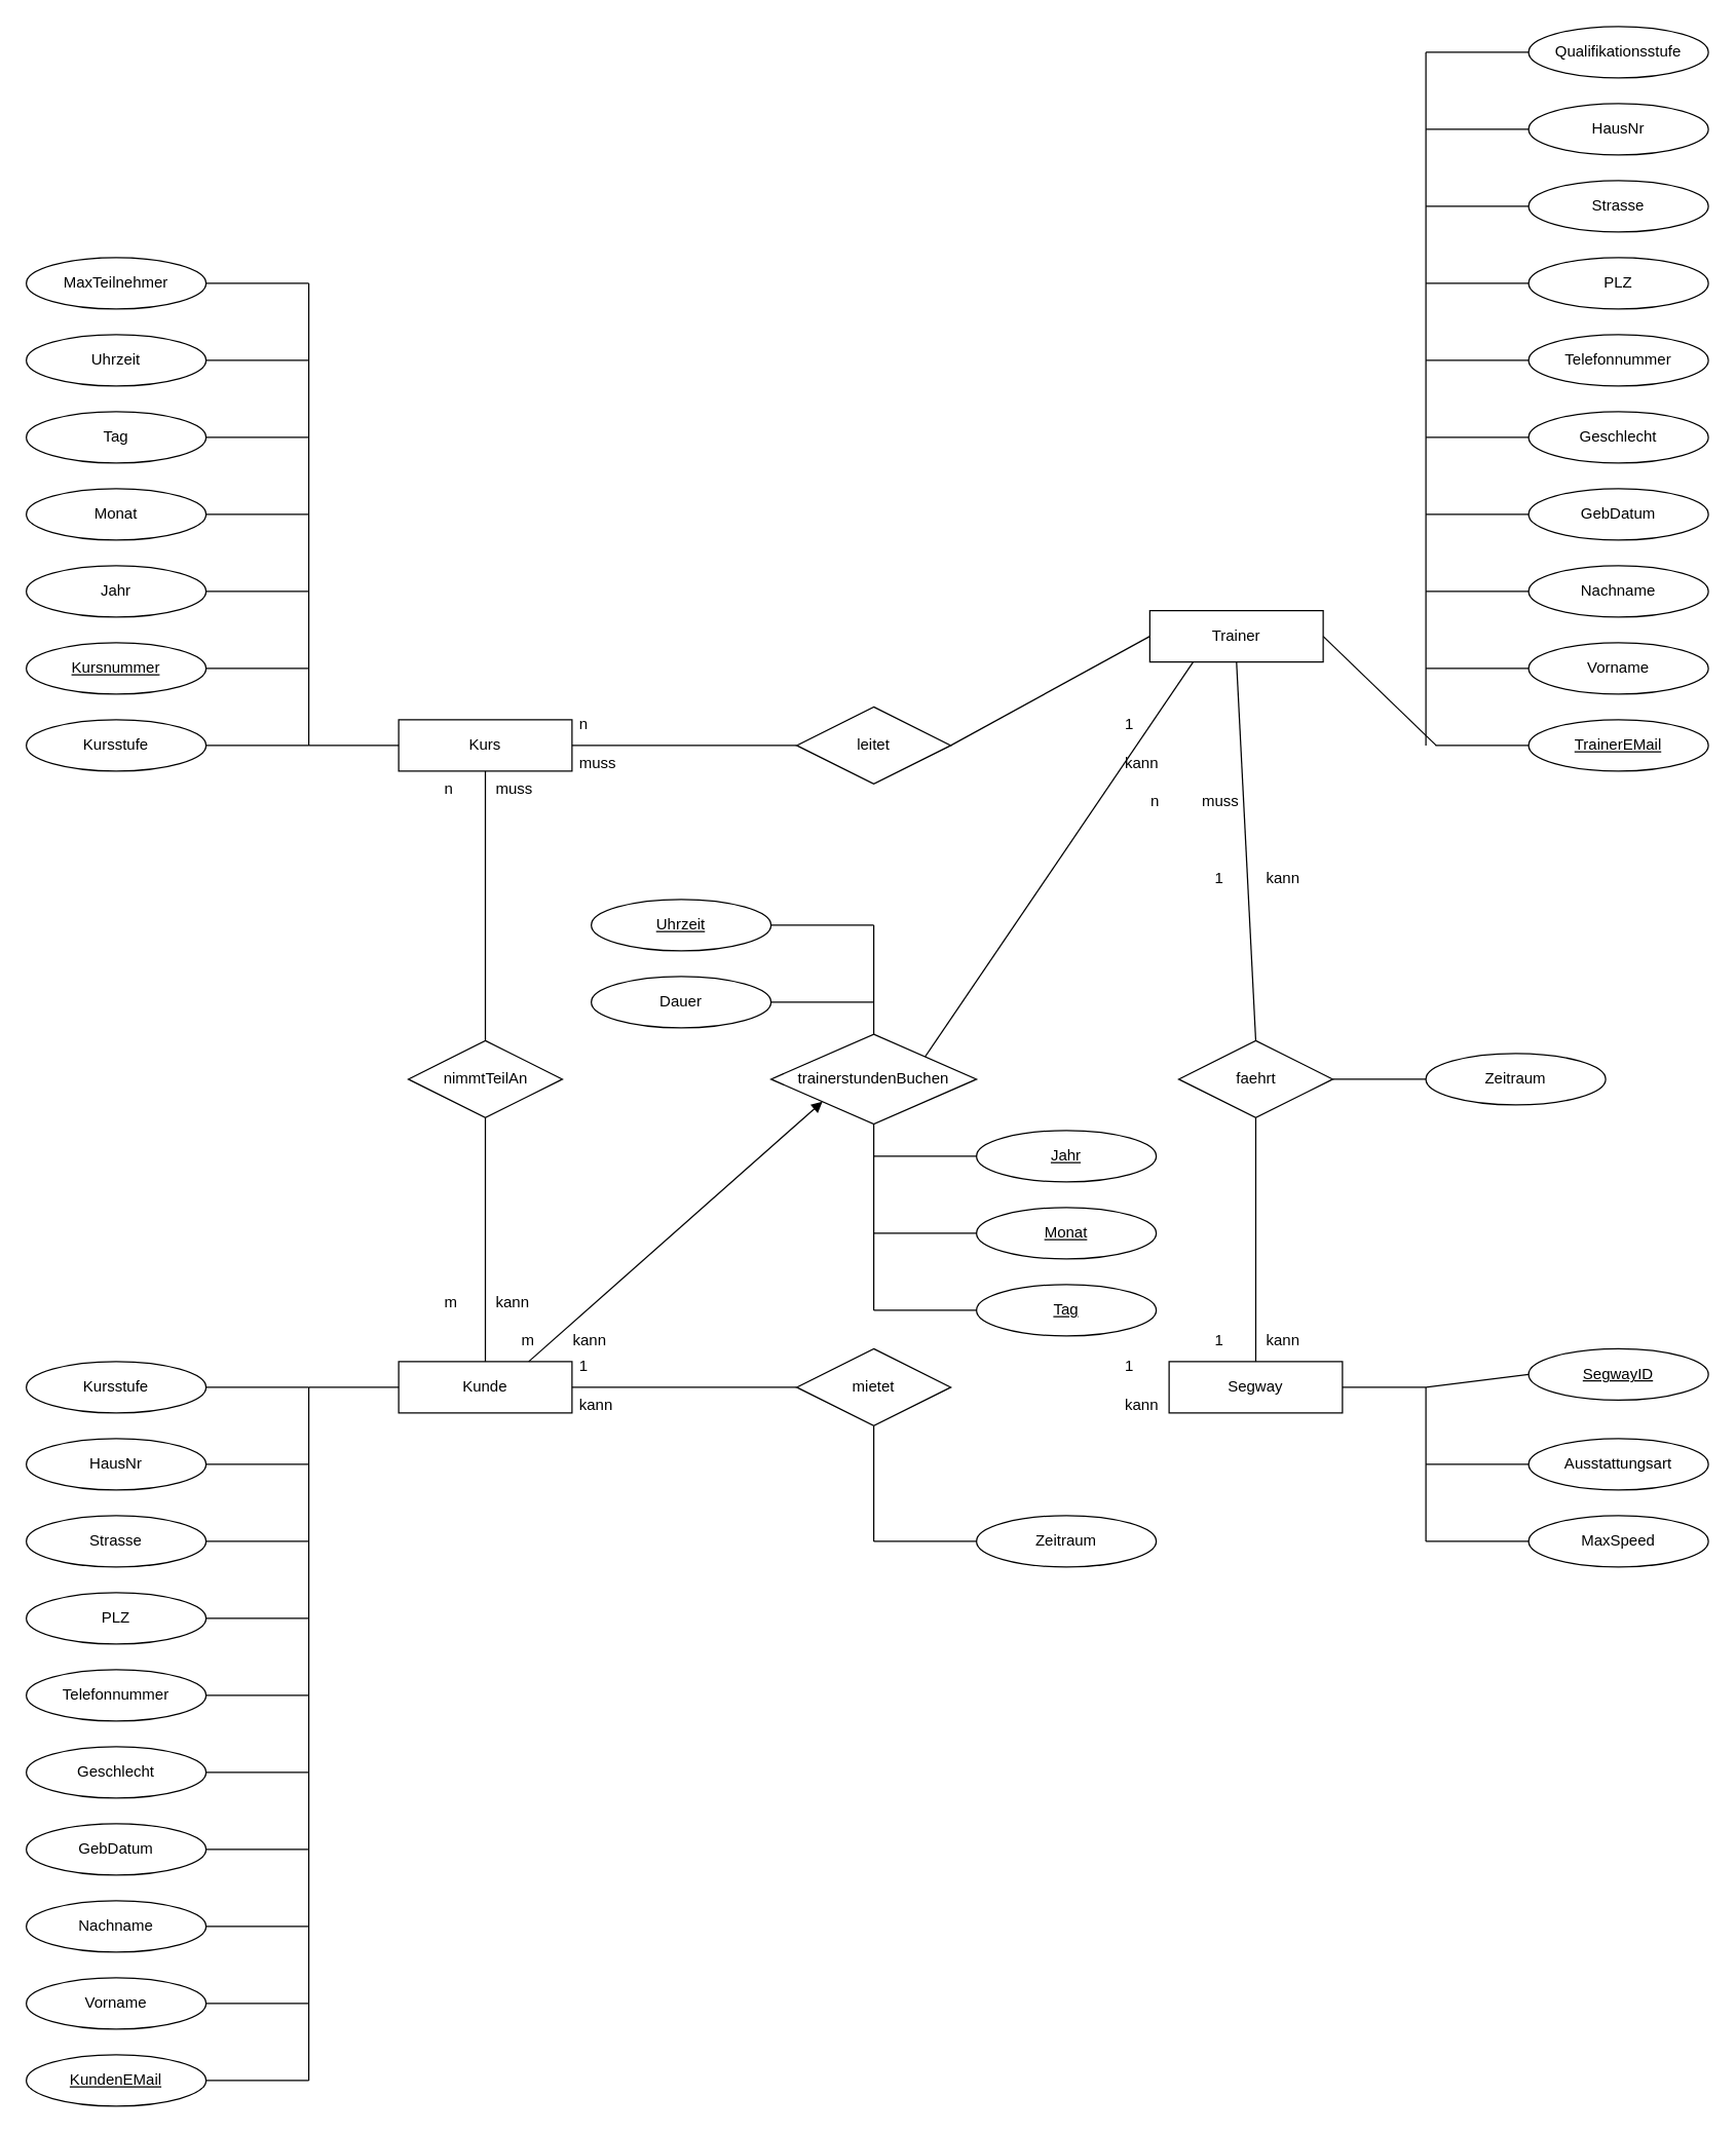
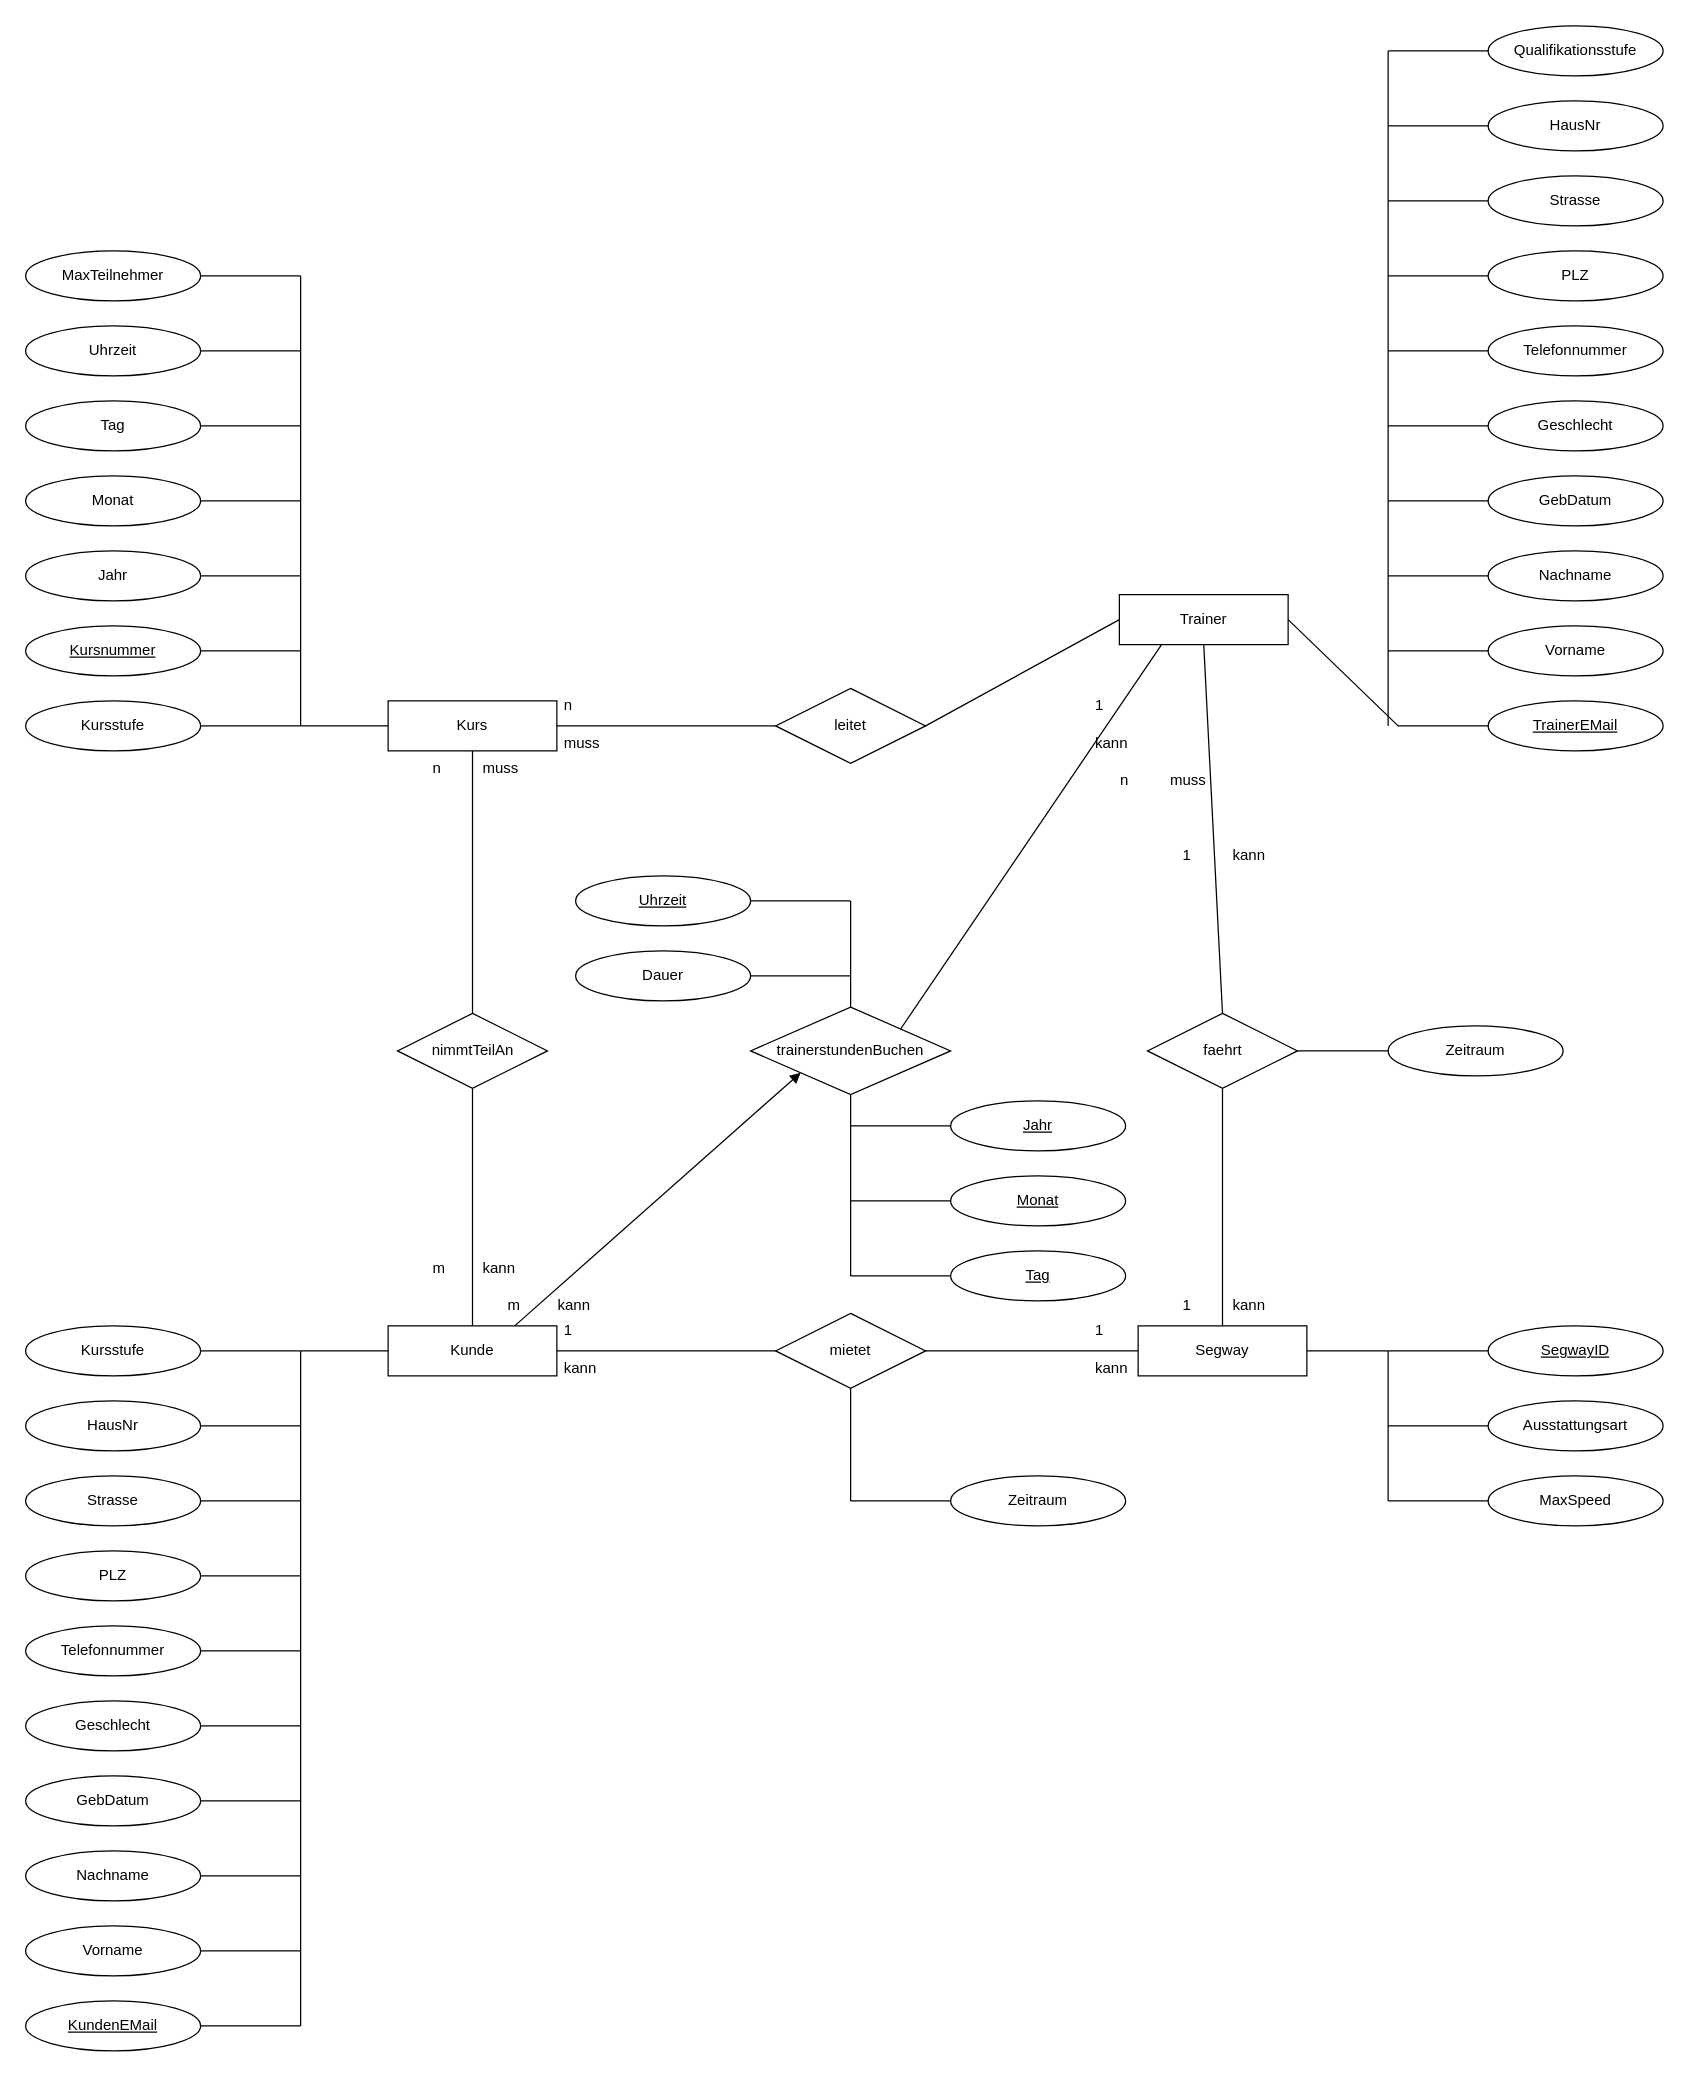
- <mxCell id="41" value="&lt;div&gt;&lt;u&gt;SegwayID&lt;/u&gt;&lt;/div&gt;" style="ellipse;whiteSpace=wrap;html=1;align=center;fillColor=#FFFFFF;gradientColor=none;gradientDirection=east;fontColor=#000000;" parent="1" vertex="1"><mxGeometry x="1190" y="1050" width="140" height="40" as="geometry" /></mxCell>
+ <mxCell id="41" value="&lt;div&gt;&lt;u&gt;SegwayID&lt;/u&gt;&lt;/div&gt;" style="ellipse;whiteSpace=wrap;html=1;align=center;fillColor=#FFFFFF;gradientColor=none;gradientDirection=east;fontColor=#000000;" parent="1" vertex="1"><mxGeometry x="1190" y="1060" width="140" height="40" as="geometry" /></mxCell>
+ <mxCell id="14" value="" style="endArrow=none;html=1;rounded=0;exitX=1;exitY=0.5;exitDx=0;exitDy=0;entryX=0;entryY=0.5;entryDx=0;entryDy=0;" parent="1" source="13" target="2" edge="1"><mxGeometry relative="1" as="geometry"><mxPoint x="421.25" y="1070" as="sourcePoint" /><mxPoint x="660" y="872.5" as="targetPoint" /></mxGeometry></mxCell>
